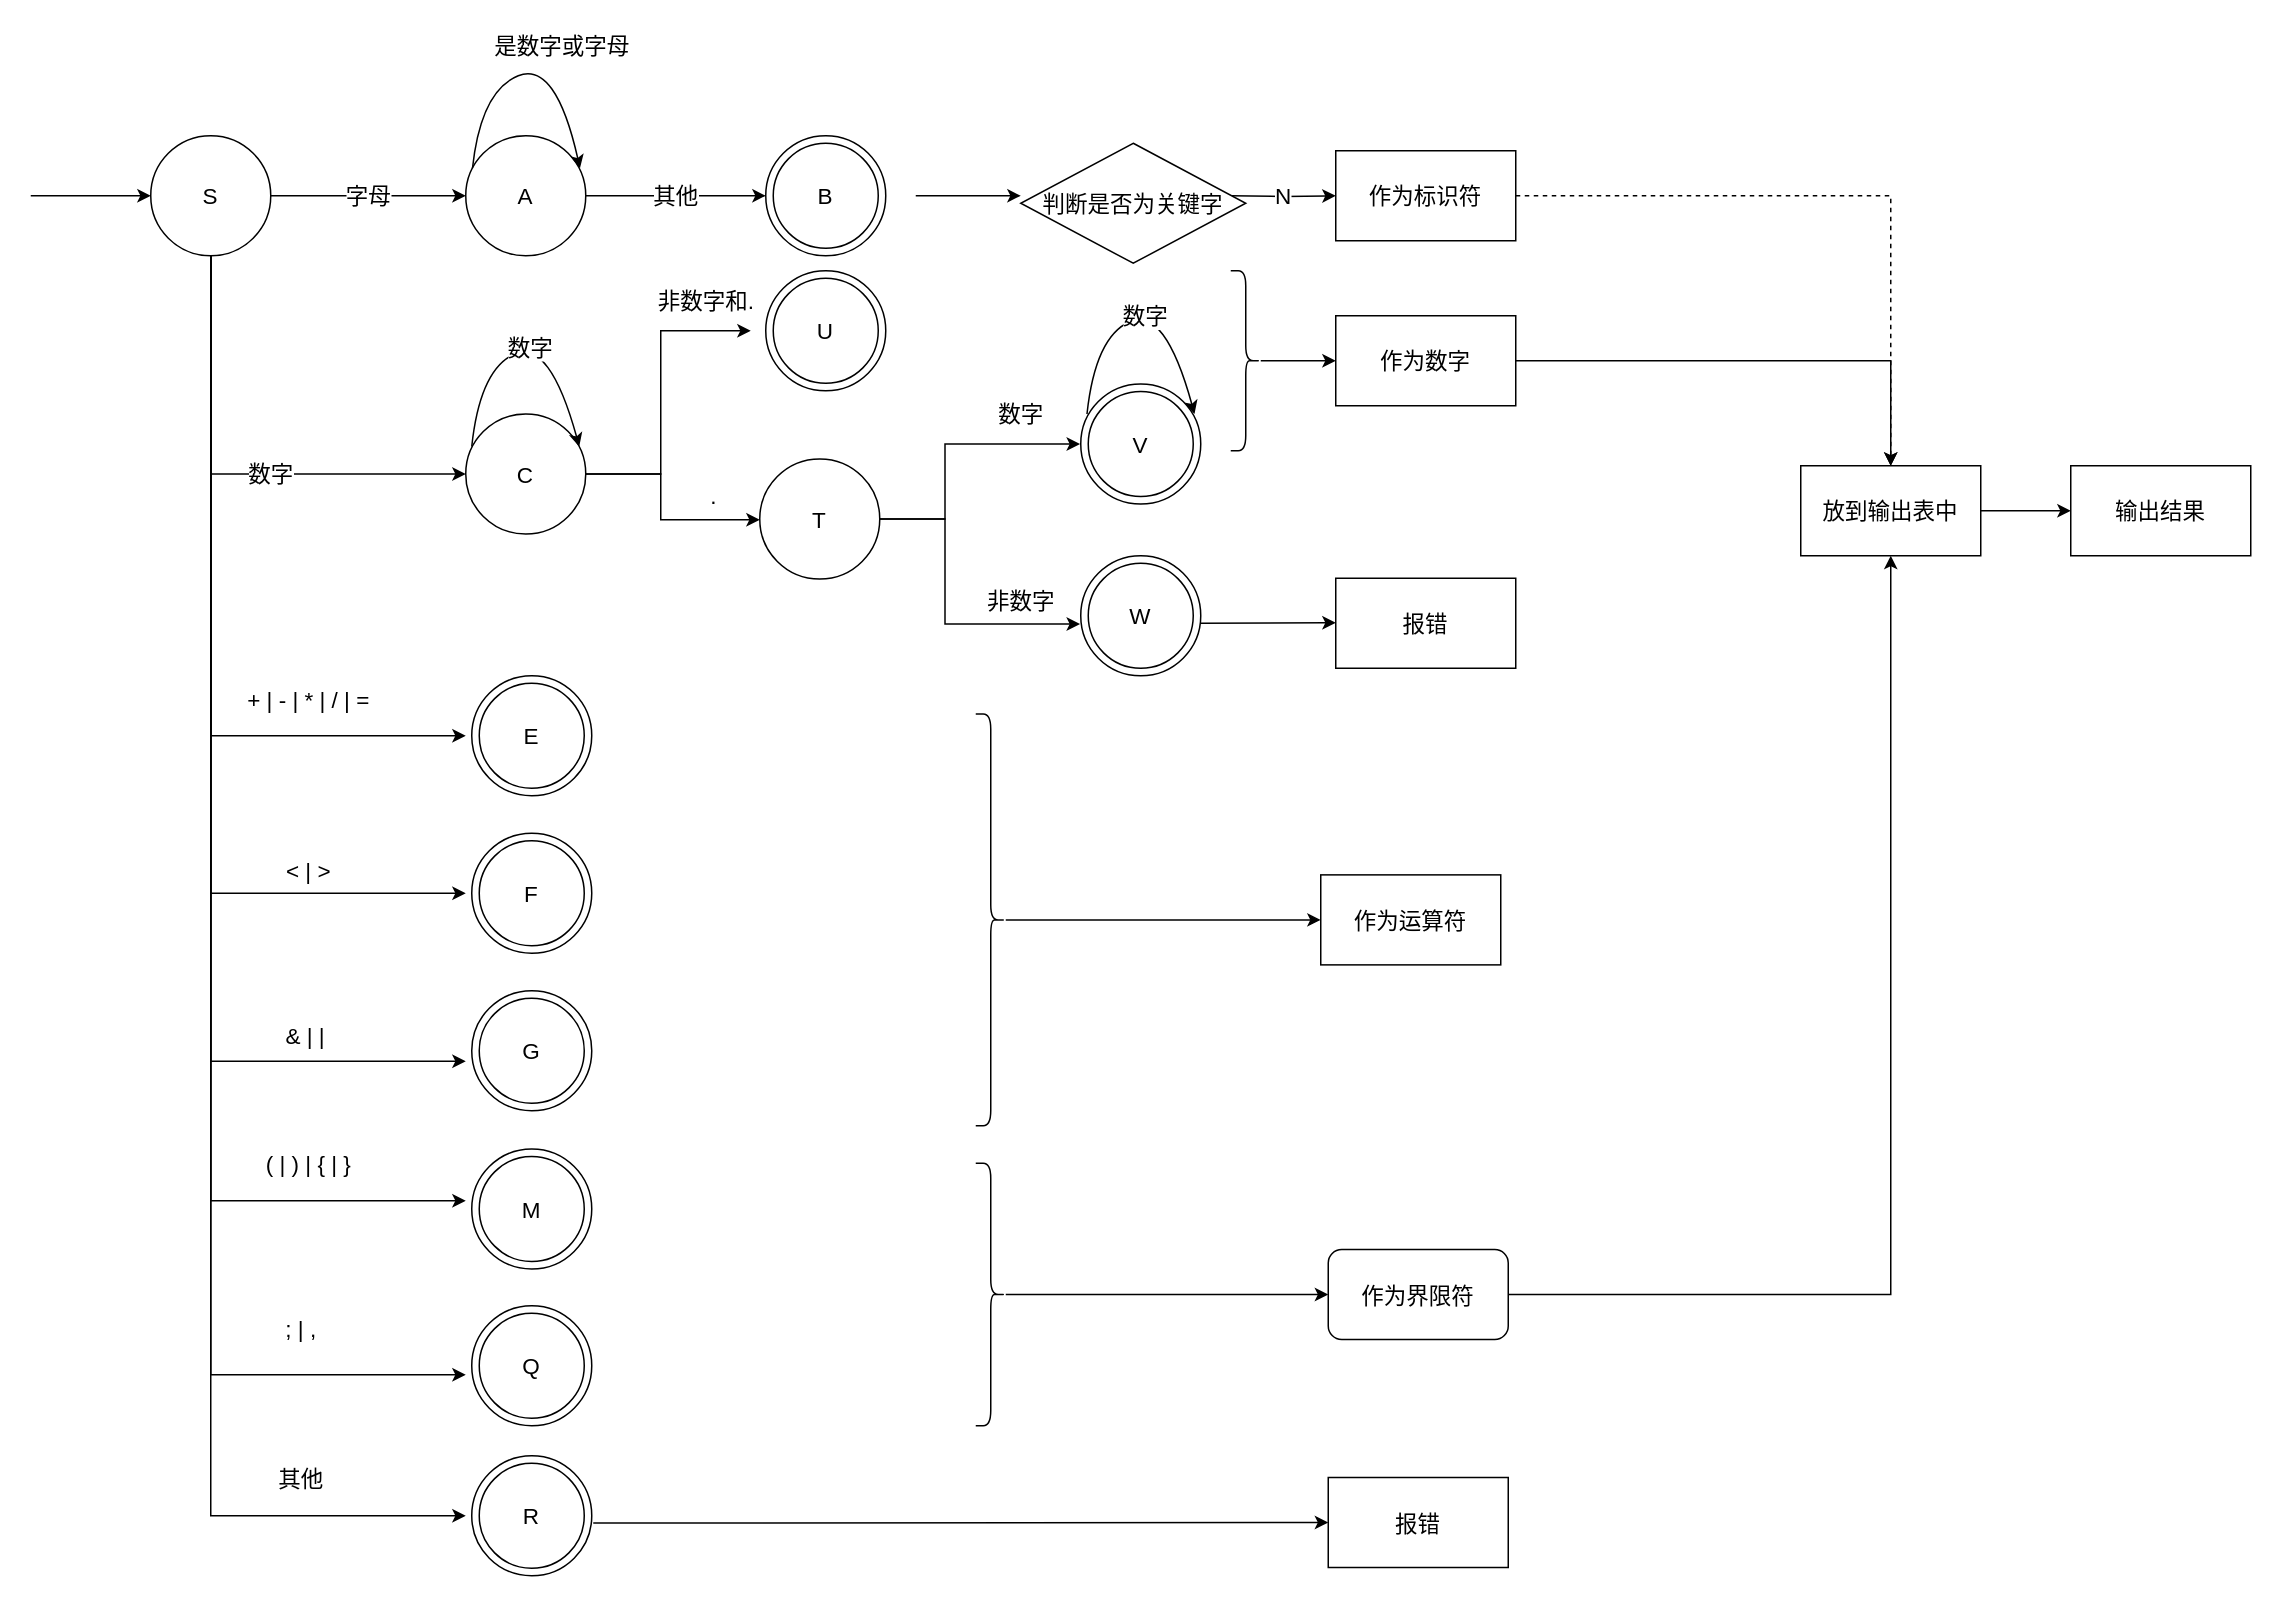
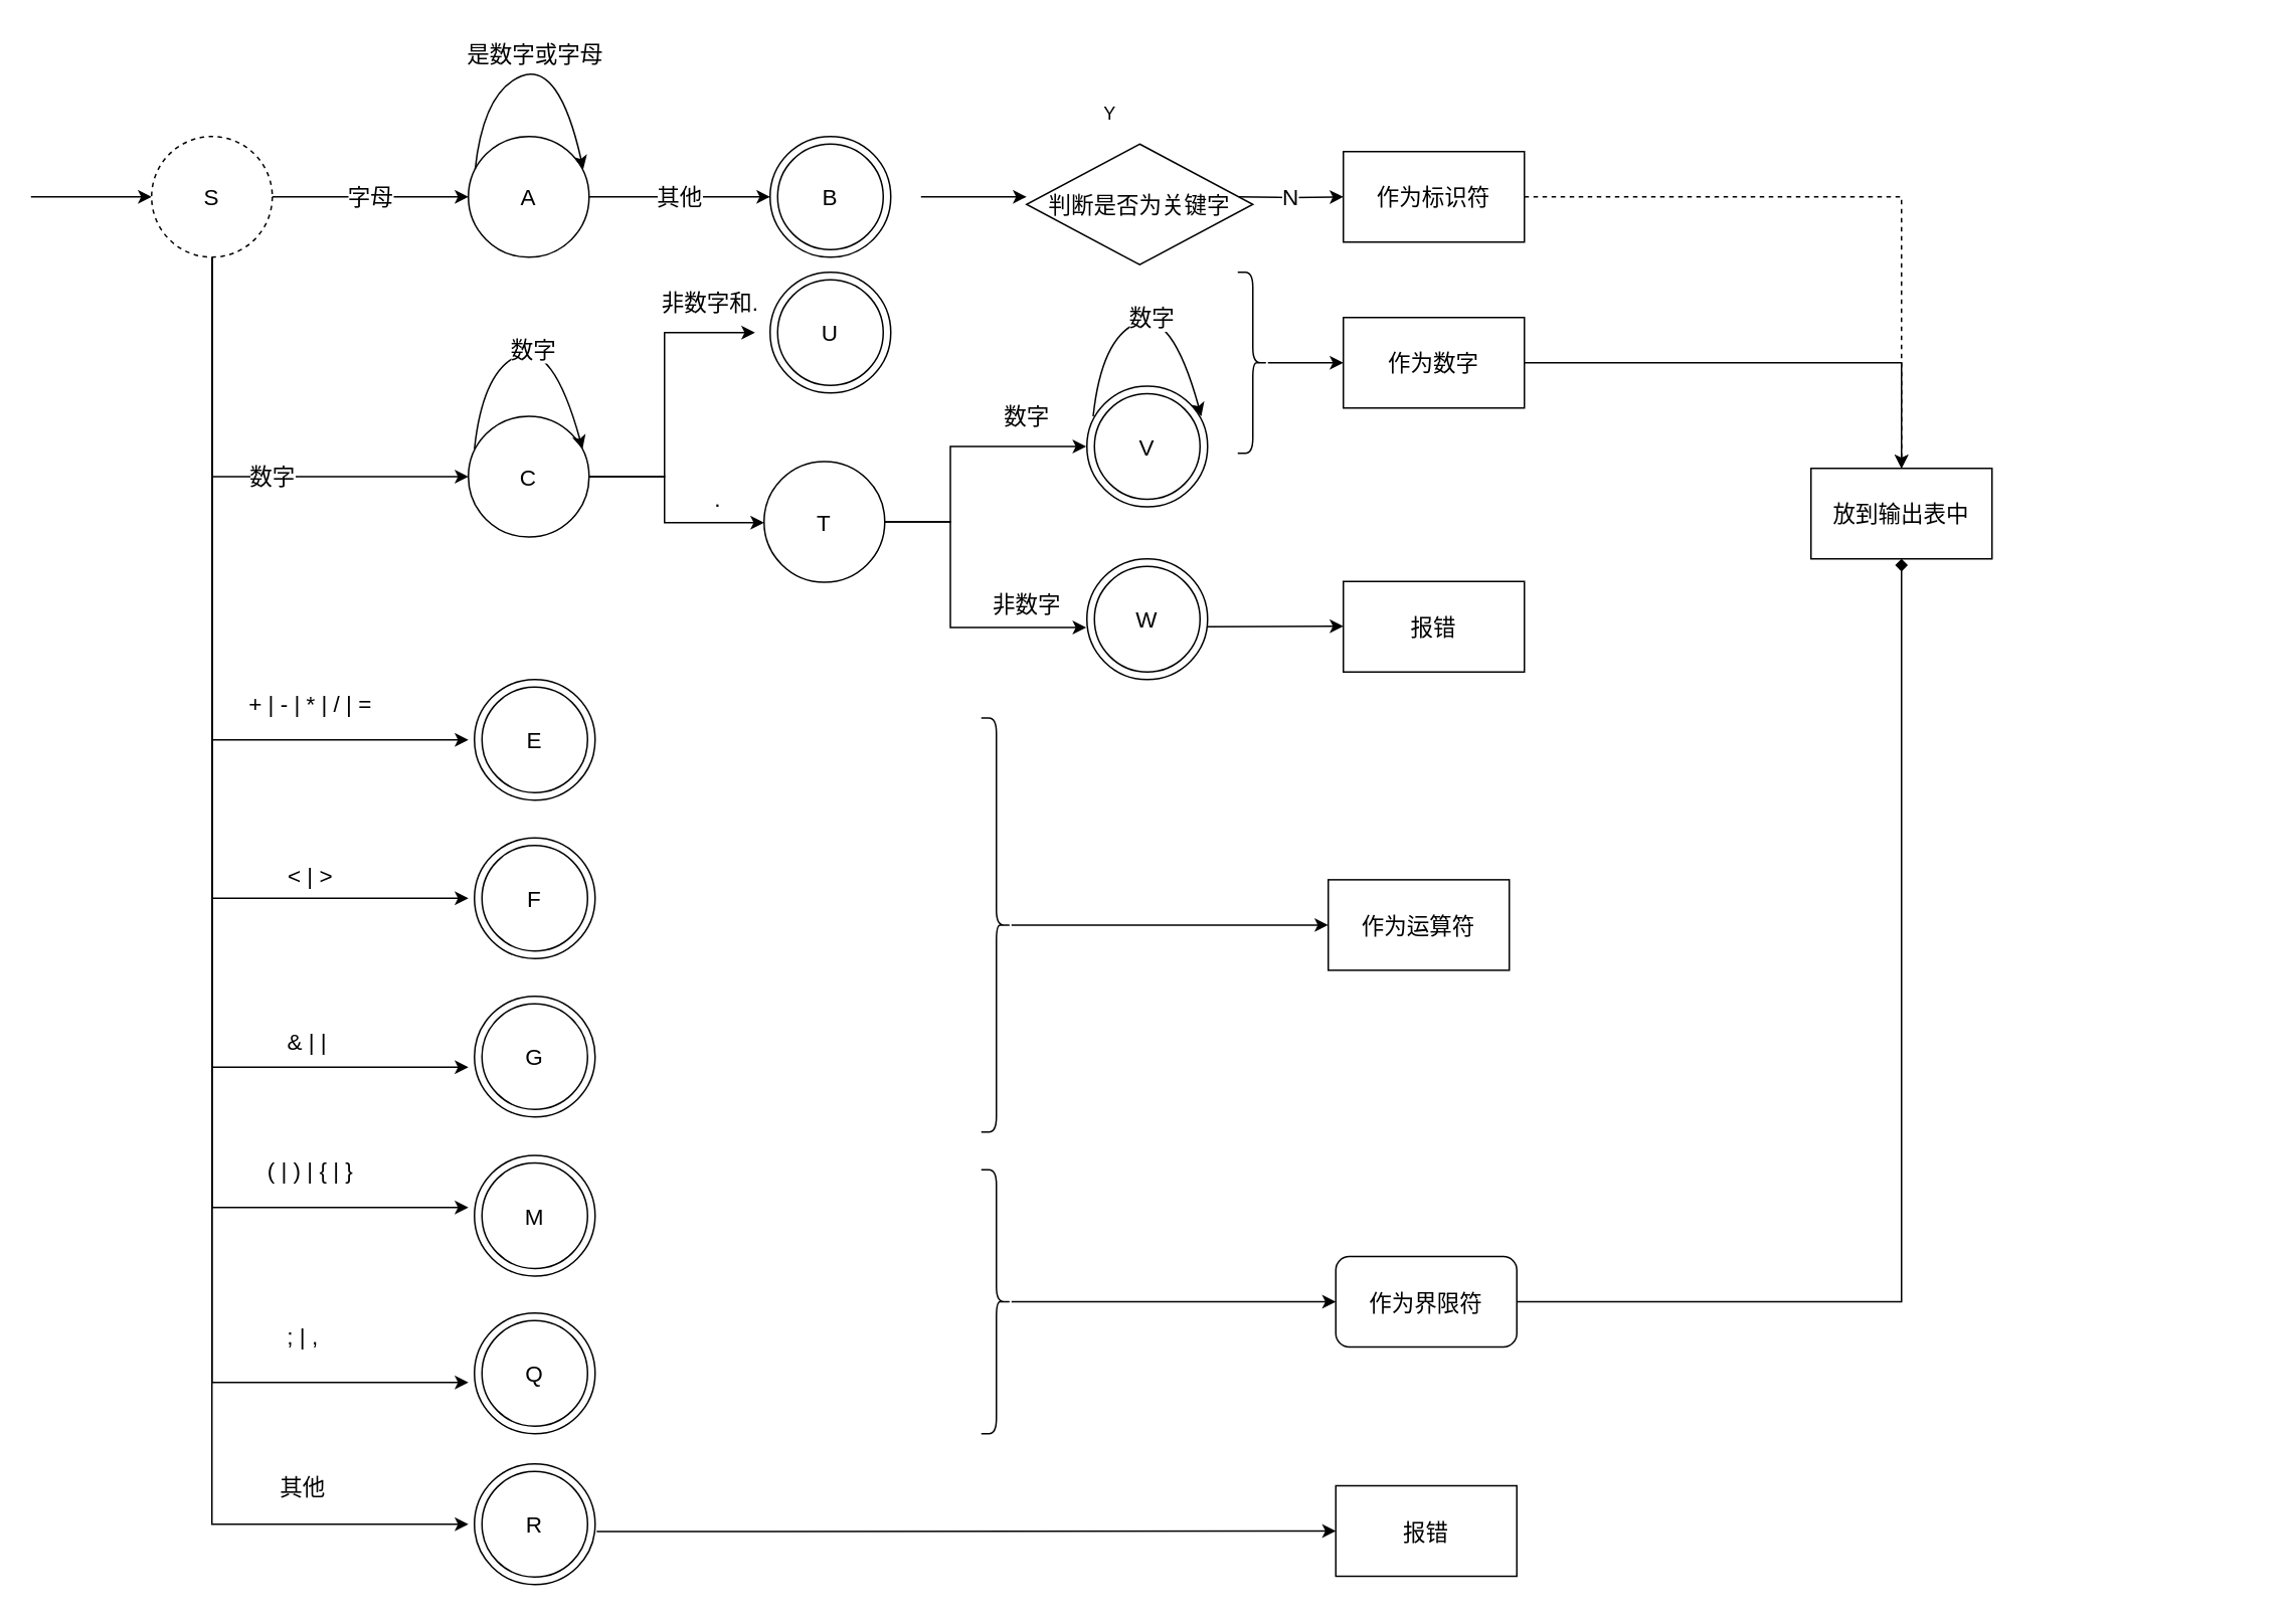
- <mxCell id="3" value="&lt;span style=&quot;font-size: 15px;&quot;&gt;是数字或字母&lt;/span&gt;" style="text;html=1;align=center;verticalAlign=middle;resizable=0;points=[];autosize=1;strokeColor=none;fillColor=none;fontSize=6;" parent="1" vertex="1"><mxGeometry x="314" y="15" width="120" height="30" as="geometry" /></mxCell>
+ <mxCell id="3" value="&lt;span style=&quot;font-size: 15px;&quot;&gt;是数字或字母&lt;/span&gt;" style="text;html=1;align=center;verticalAlign=middle;resizable=0;points=[];autosize=1;strokeColor=none;fillColor=none;fontSize=6;" parent="1" vertex="1"><mxGeometry x="294" y="20" width="120" height="30" as="geometry" /></mxCell>
+ <mxCell id="85" value="Y" style="text;html=1;align=center;verticalAlign=middle;resizable=0;points=[];autosize=1;strokeColor=none;fillColor=none;" vertex="1" parent="1"><mxGeometry x="720" y="60" width="30" height="30" as="geometry" /></mxCell>
- <mxCell id="12" value="S" style="ellipse;whiteSpace=wrap;html=1;aspect=fixed;fontSize=15;" parent="1" vertex="1"><mxGeometry x="100" y="90" width="80" height="80" as="geometry" /></mxCell>
+ <mxCell id="12" value="S" style="ellipse;whiteSpace=wrap;html=1;aspect=fixed;fontSize=15;dashed=1;" parent="1" vertex="1"><mxGeometry x="100" y="90" width="80" height="80" as="geometry" /></mxCell>
- <mxCell id="42" style="edgeStyle=orthogonalEdgeStyle;rounded=0;orthogonalLoop=1;jettySize=auto;html=1;fontSize=15;" parent="1" source="43" target="76" edge="1"><mxGeometry relative="1" as="geometry" /></mxCell>
- <mxCell id="76" value="输出结果" style="whiteSpace=wrap;html=1;fontSize=15;fillColor=none;" parent="1" vertex="1"><mxGeometry x="1380" y="310" width="120" height="60" as="geometry" /></mxCell>
- <mxCell id="72" style="edgeStyle=orthogonalEdgeStyle;rounded=0;orthogonalLoop=1;jettySize=auto;html=1;fontSize=15;" parent="1" source="73" target="43" edge="1"><mxGeometry relative="1" as="geometry" /></mxCell>
+ <mxCell id="72" style="edgeStyle=orthogonalEdgeStyle;rounded=0;orthogonalLoop=1;jettySize=auto;html=1;fontSize=15;endArrow=diamond;" parent="1" source="73" target="43" edge="1"><mxGeometry relative="1" as="geometry" /></mxCell>
